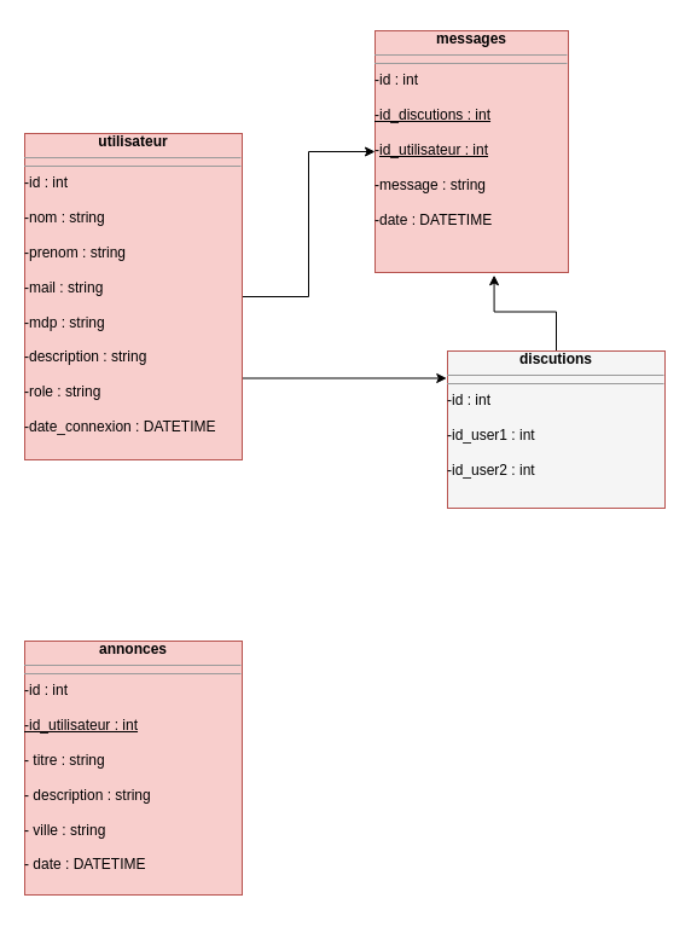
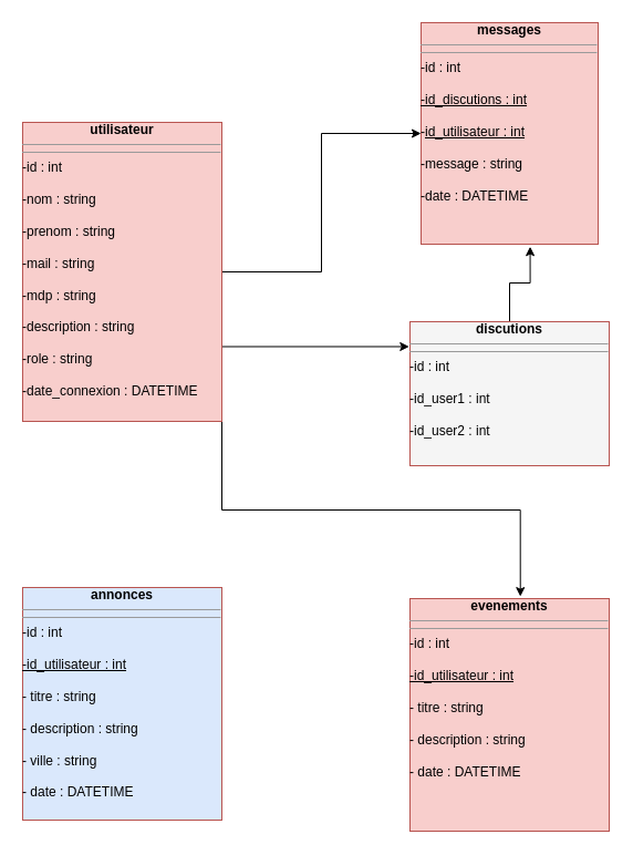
- <mxCell id="6" value="&lt;div align=&quot;center&quot;&gt;&lt;b&gt;messages&lt;/b&gt;&lt;/div&gt;&lt;hr size=&quot;1&quot;&gt;&lt;hr size=&quot;1&quot;&gt;&lt;div&gt;-id : int&lt;/div&gt;&lt;div&gt;&lt;br&gt;&lt;/div&gt;&lt;div&gt;&lt;u&gt;-id_discutions : int&lt;/u&gt;&lt;br&gt;&lt;/div&gt;&lt;div&gt;&lt;br&gt;&lt;/div&gt;&lt;div&gt;-&lt;u&gt;id_utilisateur : int&lt;/u&gt;&lt;br&gt;&lt;/div&gt;&lt;div&gt;&lt;br&gt;&lt;/div&gt;&lt;div&gt;-message : string&lt;/div&gt;&lt;div&gt;&lt;br&gt;&lt;/div&gt;&lt;div&gt;-date : DATETIME&lt;/div&gt;&lt;div&gt;&lt;br&gt;&lt;/div&gt;&lt;div&gt;&lt;br&gt;&lt;/div&gt;" style="verticalAlign=top;align=left;overflow=fill;fontSize=12;fontFamily=Helvetica;html=1;fillColor=#f8cecc;strokeColor=#b85450;" parent="1" vertex="1"><mxGeometry x="310" y="25" width="160" height="200" as="geometry" /></mxCell>
+ <mxCell id="6" value="&lt;div align=&quot;center&quot;&gt;&lt;b&gt;messages&lt;/b&gt;&lt;/div&gt;&lt;hr size=&quot;1&quot;&gt;&lt;hr size=&quot;1&quot;&gt;&lt;div&gt;-id : int&lt;/div&gt;&lt;div&gt;&lt;br&gt;&lt;/div&gt;&lt;div&gt;&lt;u&gt;-id_discutions : int&lt;/u&gt;&lt;br&gt;&lt;/div&gt;&lt;div&gt;&lt;br&gt;&lt;/div&gt;&lt;div&gt;-&lt;u&gt;id_utilisateur : int&lt;/u&gt;&lt;br&gt;&lt;/div&gt;&lt;div&gt;&lt;br&gt;&lt;/div&gt;&lt;div&gt;-message : string&lt;/div&gt;&lt;div&gt;&lt;br&gt;&lt;/div&gt;&lt;div&gt;-date : DATETIME&lt;/div&gt;&lt;div&gt;&lt;br&gt;&lt;/div&gt;&lt;div&gt;&lt;br&gt;&lt;/div&gt;" style="verticalAlign=top;align=left;overflow=fill;fontSize=12;fontFamily=Helvetica;html=1;fillColor=#f8cecc;strokeColor=#b85450;" parent="1" vertex="1"><mxGeometry x="380" y="20" width="160" height="200" as="geometry" /></mxCell>
+ <mxCell id="4" style="edgeStyle=orthogonalEdgeStyle;rounded=0;orthogonalLoop=1;jettySize=auto;html=1;exitX=1;exitY=1;exitDx=0;exitDy=0;entryX=0.554;entryY=-0.009;entryDx=0;entryDy=0;entryPerimeter=0;fontColor=#000000;" edge="1" parent="1" source="5" target="10"><mxGeometry relative="1" as="geometry" /></mxCell>
- <mxCell id="7" value="&lt;div align=&quot;center&quot;&gt;&lt;b&gt;annonces&lt;/b&gt;&lt;/div&gt;&lt;hr size=&quot;1&quot;&gt;&lt;hr size=&quot;1&quot;&gt;&lt;div&gt;-id : int&lt;/div&gt;&lt;div&gt;&lt;br&gt;&lt;/div&gt;&lt;div&gt;&lt;u&gt;-id_utilisateur : int&lt;/u&gt;&lt;br&gt;&lt;/div&gt;&lt;div&gt;&lt;br&gt;&lt;/div&gt;&lt;div&gt;- titre : string&lt;br&gt;&lt;/div&gt;&lt;div&gt;&lt;br&gt;&lt;/div&gt;&lt;div&gt;- description : string&lt;/div&gt;&lt;div&gt;&lt;br&gt;&lt;/div&gt;&lt;div&gt;- ville : string&lt;br&gt;&lt;/div&gt;&lt;div&gt;&lt;br&gt;&lt;/div&gt;&lt;div&gt;- date : DATETIME&lt;br&gt;&lt;/div&gt;&lt;div&gt;&lt;br&gt;&lt;/div&gt;&lt;div&gt;&lt;br&gt;&lt;/div&gt;" style="verticalAlign=top;align=left;overflow=fill;fontSize=12;fontFamily=Helvetica;html=1;fillColor=#f8cecc;strokeColor=#b85450;" vertex="1" parent="1"><mxGeometry x="20" y="530" width="180" height="210" as="geometry" /></mxCell>
+ <mxCell id="7" value="&lt;div align=&quot;center&quot;&gt;&lt;b&gt;annonces&lt;/b&gt;&lt;/div&gt;&lt;hr size=&quot;1&quot;&gt;&lt;hr size=&quot;1&quot;&gt;&lt;div&gt;-id : int&lt;/div&gt;&lt;div&gt;&lt;br&gt;&lt;/div&gt;&lt;div&gt;&lt;u&gt;-id_utilisateur : int&lt;/u&gt;&lt;br&gt;&lt;/div&gt;&lt;div&gt;&lt;br&gt;&lt;/div&gt;&lt;div&gt;- titre : string&lt;br&gt;&lt;/div&gt;&lt;div&gt;&lt;br&gt;&lt;/div&gt;&lt;div&gt;- description : string&lt;/div&gt;&lt;div&gt;&lt;br&gt;&lt;/div&gt;&lt;div&gt;- ville : string&lt;br&gt;&lt;/div&gt;&lt;div&gt;&lt;br&gt;&lt;/div&gt;&lt;div&gt;- date : DATETIME&lt;br&gt;&lt;/div&gt;&lt;div&gt;&lt;br&gt;&lt;/div&gt;&lt;div&gt;&lt;br&gt;&lt;/div&gt;" style="verticalAlign=top;align=left;overflow=fill;fontSize=12;fontFamily=Helvetica;html=1;fillColor=#dae8fc;strokeColor=#b85450;" vertex="1" parent="1"><mxGeometry x="20" y="530" width="180" height="210" as="geometry" /></mxCell>
+ <mxCell id="10" value="&lt;div align=&quot;center&quot;&gt;&lt;b&gt;evenements&lt;/b&gt;&lt;/div&gt;&lt;hr size=&quot;1&quot;&gt;&lt;hr size=&quot;1&quot;&gt;&lt;div&gt;-id : int&lt;/div&gt;&lt;div&gt;&lt;br&gt;&lt;/div&gt;&lt;div&gt;&lt;u&gt;-id_utilisateur : int&lt;/u&gt;&lt;br&gt;&lt;/div&gt;&lt;div&gt;&lt;br&gt;&lt;/div&gt;&lt;div&gt;- titre : string&lt;br&gt;&lt;/div&gt;&lt;div&gt;&lt;br&gt;&lt;/div&gt;&lt;div&gt;- description : string&lt;/div&gt;&lt;div&gt;&lt;br&gt;&lt;/div&gt;&lt;div&gt;- date : DATETIME&lt;br&gt;&lt;/div&gt;&lt;div&gt;&lt;br&gt;&lt;/div&gt;&lt;div&gt;&lt;br&gt;&lt;/div&gt;" style="verticalAlign=top;align=left;overflow=fill;fontSize=12;fontFamily=Helvetica;html=1;fillColor=#f8cecc;strokeColor=#b85450;" vertex="1" parent="1"><mxGeometry x="370" y="540" width="180" height="210" as="geometry" /></mxCell>
